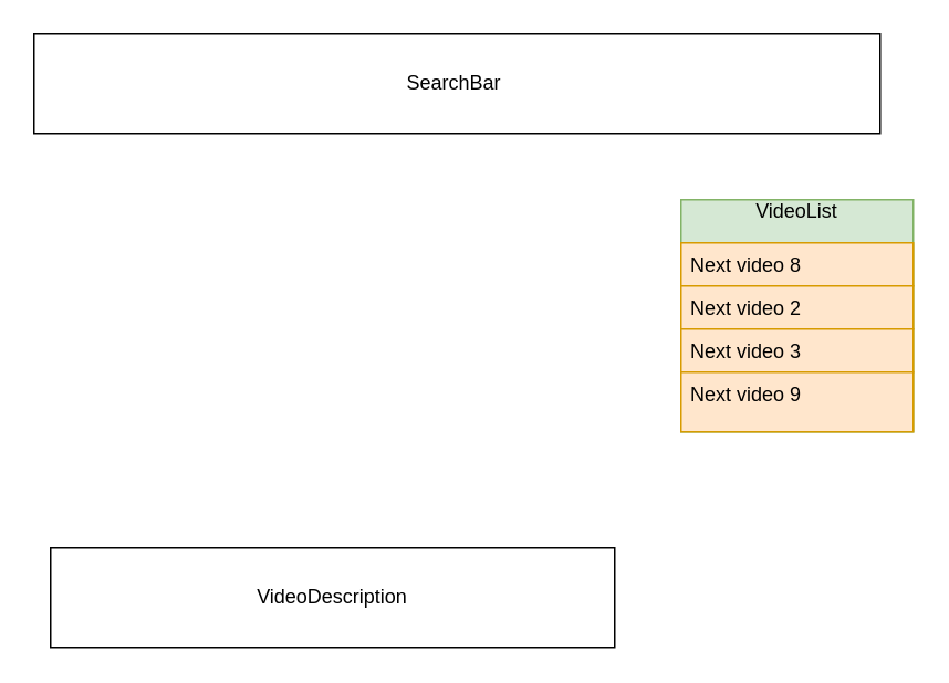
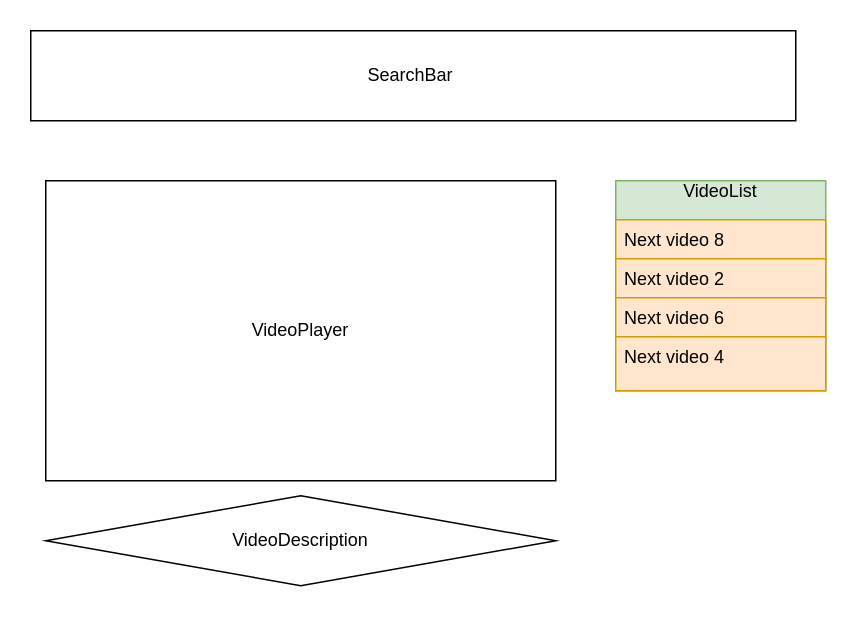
- <mxCell id="7" value="Next video 3&#10;" style="text;strokeColor=#d79b00;fillColor=#ffe6cc;align=left;verticalAlign=top;spacingLeft=4;spacingRight=4;overflow=hidden;rotatable=0;points=[[0,0.5],[1,0.5]];portConstraint=eastwest;" vertex="1" parent="4"><mxGeometry y="78" width="140" height="26" as="geometry" /></mxCell>
+ <mxCell id="7" value="Next video 6&#10;" style="text;strokeColor=#d79b00;fillColor=#ffe6cc;align=left;verticalAlign=top;spacingLeft=4;spacingRight=4;overflow=hidden;rotatable=0;points=[[0,0.5],[1,0.5]];portConstraint=eastwest;" vertex="1" parent="4"><mxGeometry y="78" width="140" height="26" as="geometry" /></mxCell>
+ <mxCell id="3" value="VideoPlayer" style="rounded=0;whiteSpace=wrap;html=1;fillColor=none;gradientColor=none;" vertex="1" parent="1"><mxGeometry x="30" y="120" width="340" height="200" as="geometry" /></mxCell>
- <mxCell id="8" value="Next video 9&#10;" style="text;strokeColor=#d79b00;fillColor=#ffe6cc;align=left;verticalAlign=top;spacingLeft=4;spacingRight=4;overflow=hidden;rotatable=0;points=[[0,0.5],[1,0.5]];portConstraint=eastwest;" vertex="1" parent="4"><mxGeometry y="104" width="140" height="36" as="geometry" /></mxCell>
+ <mxCell id="8" value="Next video 4&#10;" style="text;strokeColor=#d79b00;fillColor=#ffe6cc;align=left;verticalAlign=top;spacingLeft=4;spacingRight=4;overflow=hidden;rotatable=0;points=[[0,0.5],[1,0.5]];portConstraint=eastwest;" vertex="1" parent="4"><mxGeometry y="104" width="140" height="36" as="geometry" /></mxCell>
- <mxCell id="9" value="VideoDescription" style="rounded=0;whiteSpace=wrap;html=1;fillColor=none;gradientColor=none;align=center;" vertex="1" parent="1"><mxGeometry x="30" y="330" width="340" height="60" as="geometry" /></mxCell>
+ <mxCell id="9" value="VideoDescription" style="rhombus;whiteSpace=wrap;html=1;fillColor=none;gradientColor=none;align=center;" vertex="1" parent="1"><mxGeometry x="30" y="330" width="340" height="60" as="geometry" /></mxCell>
